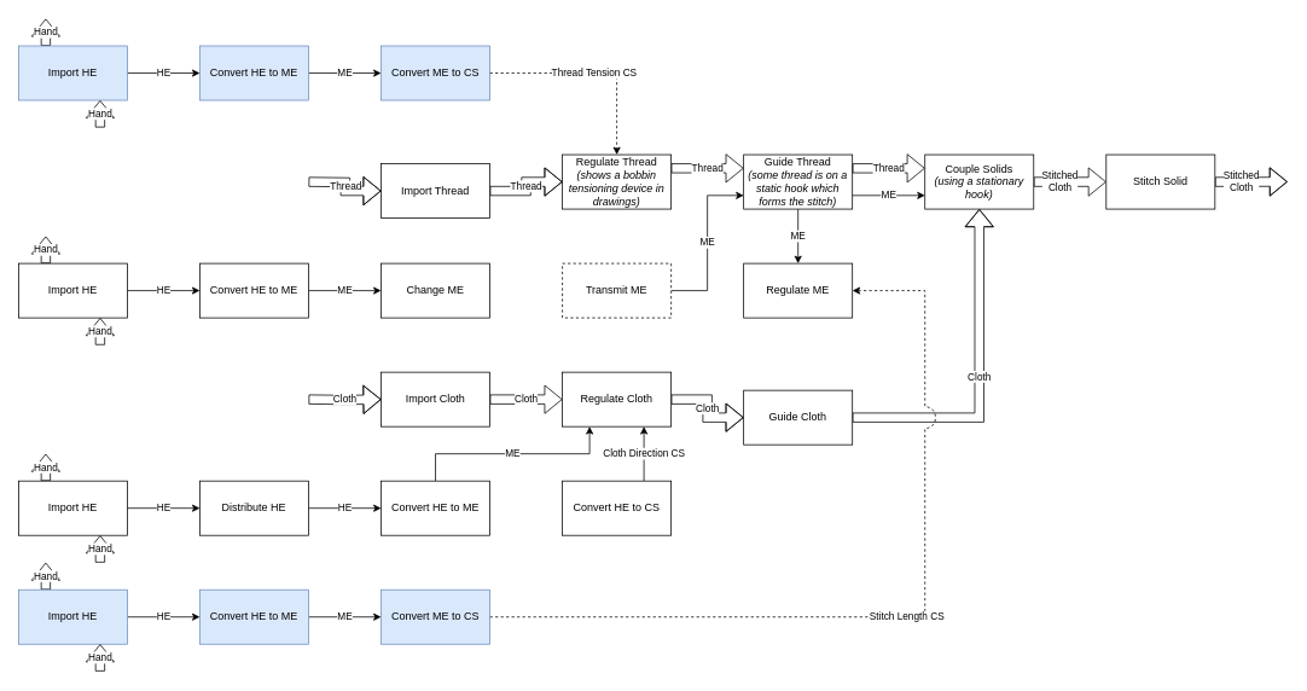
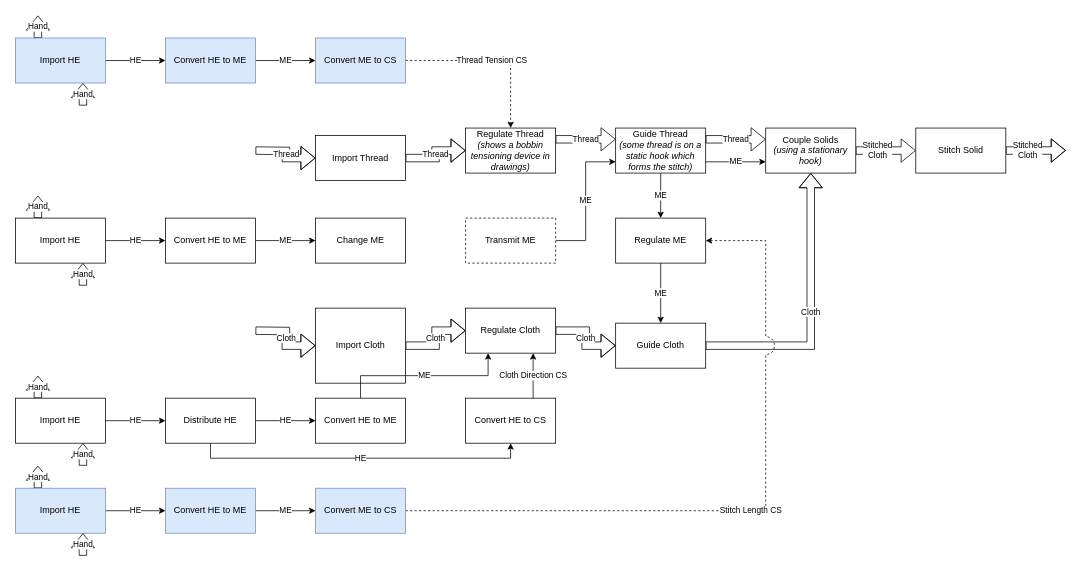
+ <mxCell id="10" value="ME" style="edgeStyle=orthogonalEdgeStyle;rounded=0;orthogonalLoop=1;jettySize=auto;html=1;entryX=0.5;entryY=0;entryDx=0;entryDy=0;exitX=0.5;exitY=1;exitDx=0;exitDy=0;" parent="1" source="36" target="14" edge="1"><mxGeometry relative="1" as="geometry"><mxPoint x="880" y="360" as="sourcePoint" /></mxGeometry></mxCell>
- <mxCell id="35" value="Import Cloth" style="rounded=0;whiteSpace=wrap;html=1;" parent="1" vertex="1"><mxGeometry x="420" y="410" width="120" height="60" as="geometry" /></mxCell>
+ <mxCell id="35" value="Import Cloth" style="rounded=0;whiteSpace=wrap;html=1;" parent="1" vertex="1"><mxGeometry x="420" y="410" width="120" height="100" as="geometry" /></mxCell>
+ <mxCell id="54" value="HE" style="edgeStyle=orthogonalEdgeStyle;rounded=0;orthogonalLoop=1;jettySize=auto;html=1;exitX=0.5;exitY=1;exitDx=0;exitDy=0;entryX=0.5;entryY=1;entryDx=0;entryDy=0;" parent="1" source="55" target="57" edge="1"><mxGeometry relative="1" as="geometry" /></mxCell>
